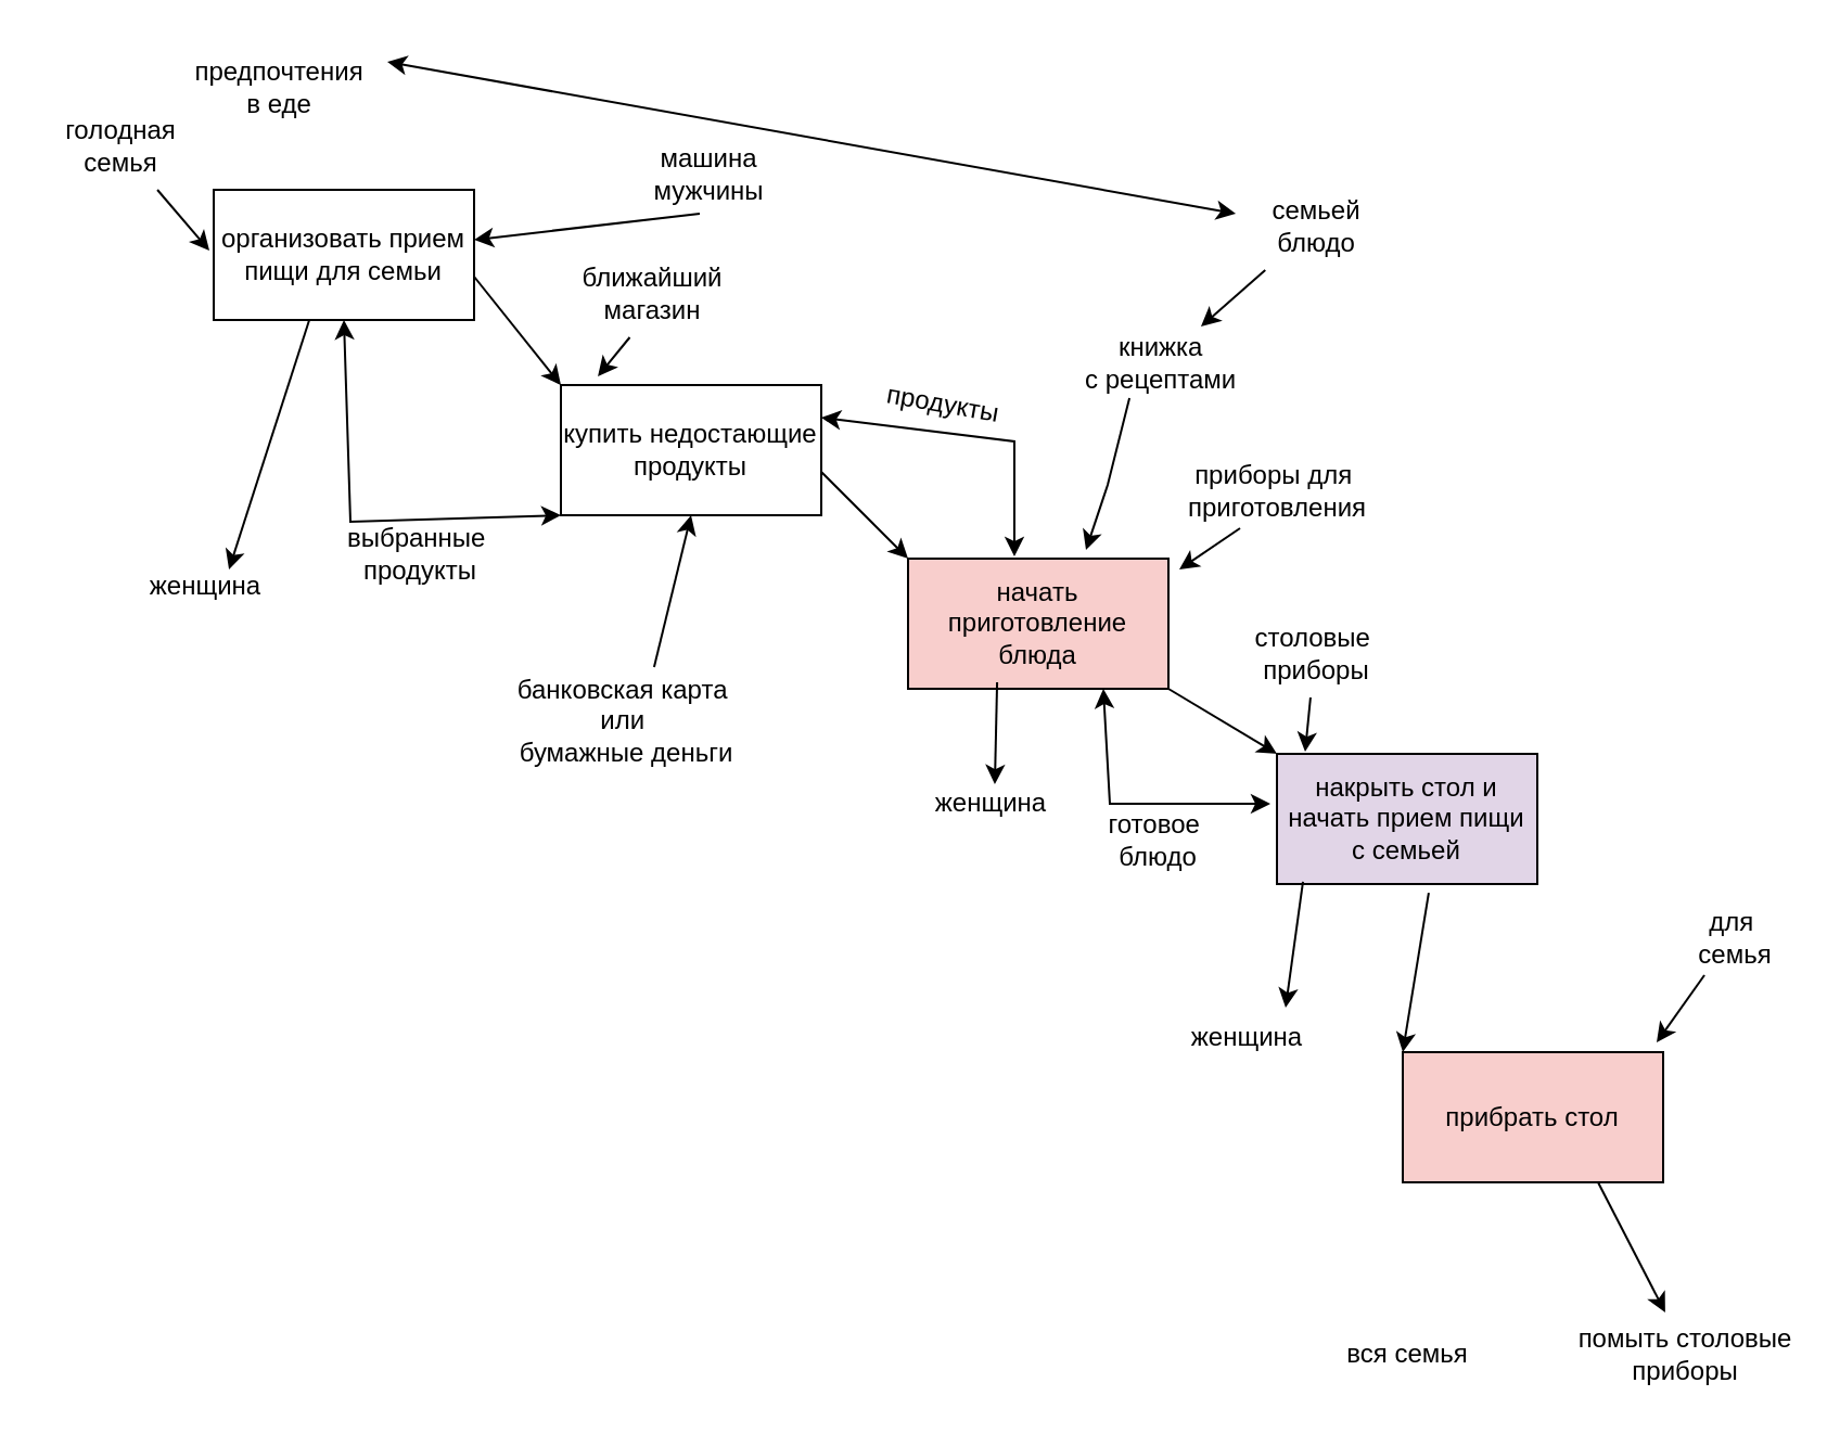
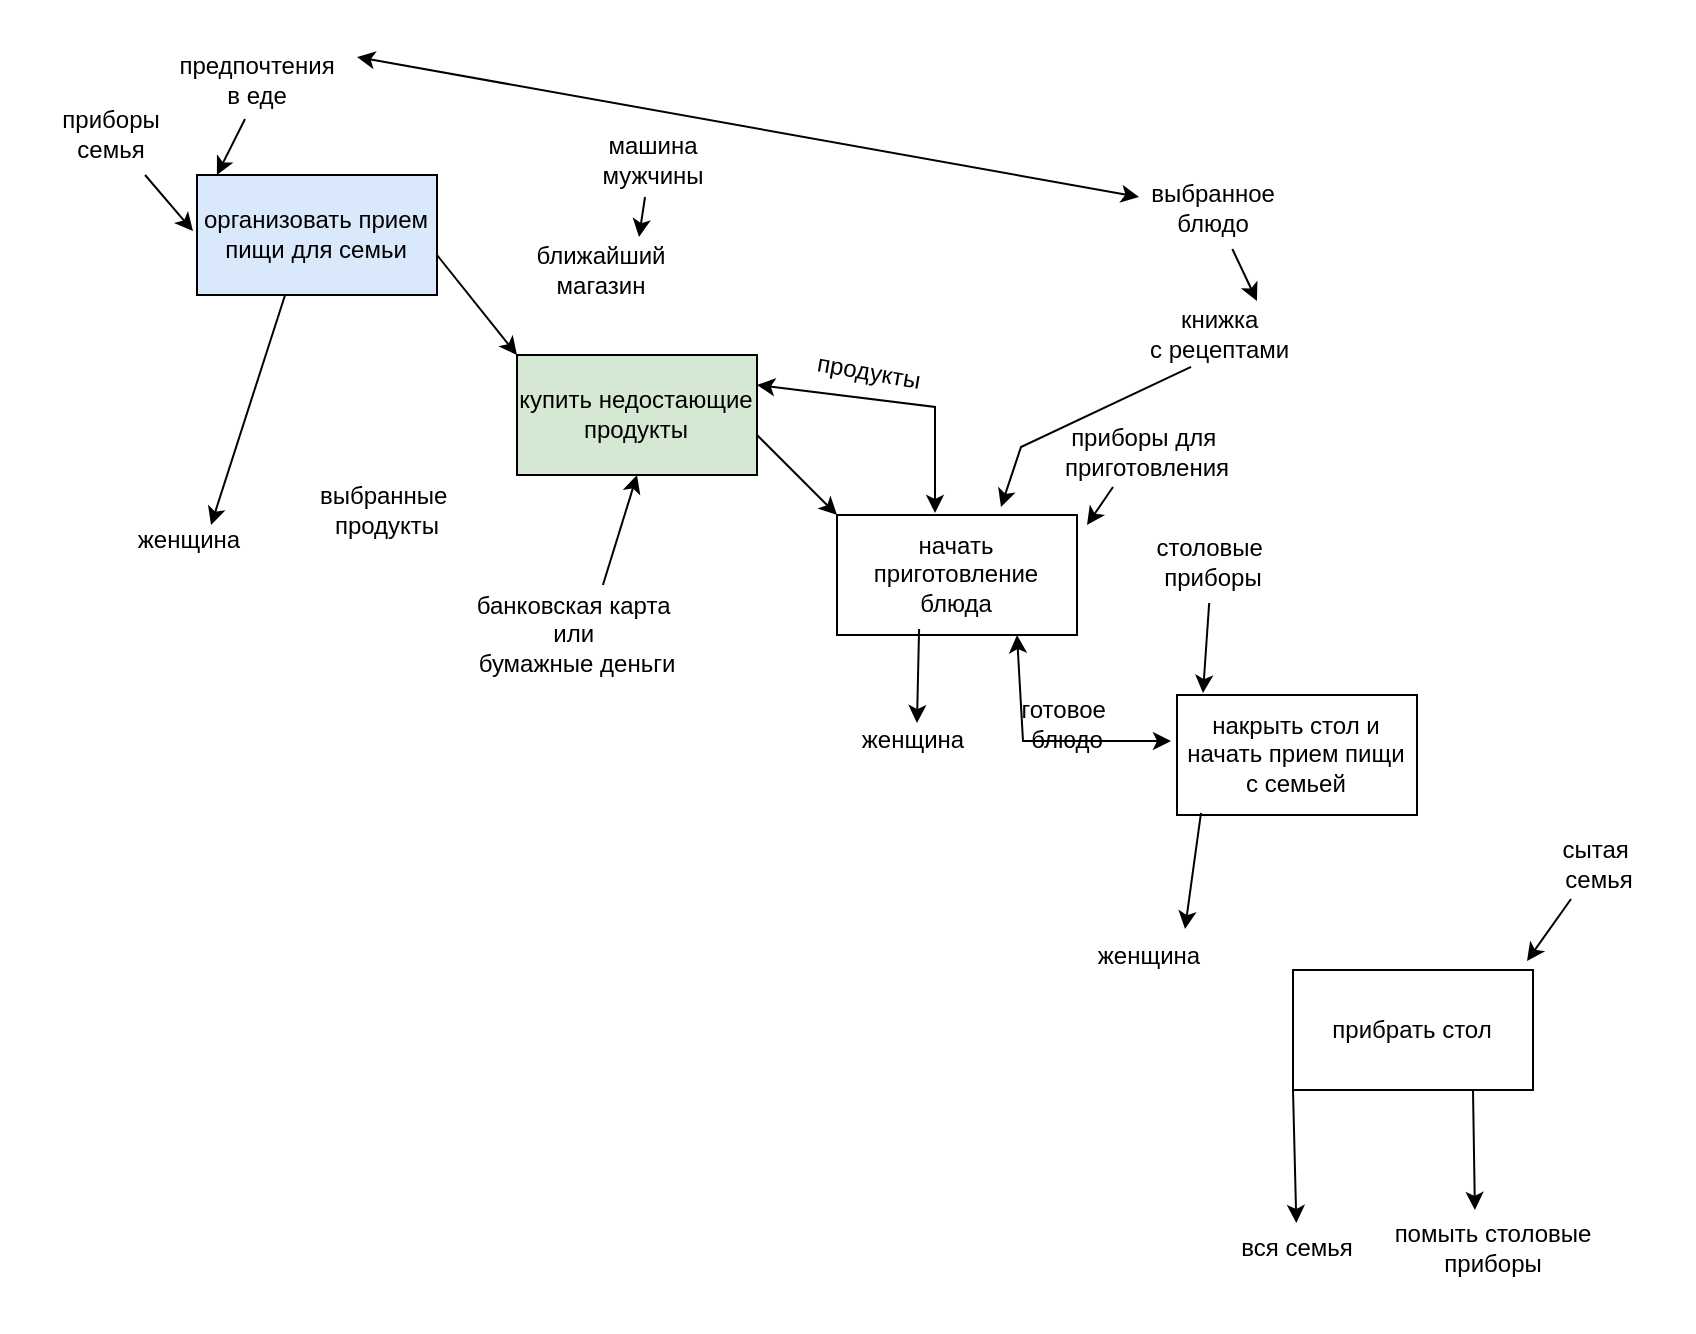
- <mxCell id="44" value="голодная&lt;div&gt;семья&lt;/div&gt;" style="text;html=1;align=center;verticalAlign=middle;resizable=0;points=[];autosize=1;strokeColor=none;fillColor=none;" vertex="1" parent="1"><mxGeometry x="20" y="46" width="69" height="41" as="geometry" /></mxCell>
+ <mxCell id="44" value="приборы&lt;div&gt;семья&lt;/div&gt;" style="text;html=1;align=center;verticalAlign=middle;resizable=0;points=[];autosize=1;strokeColor=none;fillColor=none;" vertex="1" parent="1"><mxGeometry x="20" y="46" width="69" height="41" as="geometry" /></mxCell>
+ <mxCell id="12" value="" style="endArrow=classic;html=1;rounded=0;entryX=0.083;entryY=0;entryDx=0;entryDy=0;entryPerimeter=0;exitX=0.44;exitY=0.975;exitDx=0;exitDy=0;exitPerimeter=0;" edge="1" parent="1" source="11" target="2"><mxGeometry width="50" height="50" relative="1" as="geometry"><mxPoint x="408" y="-13" as="sourcePoint" /><mxPoint x="458" y="-63" as="targetPoint" /></mxGeometry></mxCell>
- <mxCell id="16" value="" style="endArrow=classic;html=1;rounded=0;exitX=0.443;exitY=0.95;exitDx=0;exitDy=0;exitPerimeter=0;" edge="1" parent="1" source="15" target="2"><mxGeometry width="50" height="50" relative="1" as="geometry"><mxPoint x="268" y="107" as="sourcePoint" /><mxPoint x="318" y="57" as="targetPoint" /></mxGeometry></mxCell>
+ <mxCell id="16" value="" style="endArrow=classic;html=1;rounded=0;exitX=0.443;exitY=0.95;exitDx=0;exitDy=0;exitPerimeter=0;entryX=0.711;entryY=0.075;entryDx=0;entryDy=0;entryPerimeter=0;" edge="1" parent="1" source="15" target="13"><mxGeometry width="50" height="50" relative="1" as="geometry"><mxPoint x="268" y="107" as="sourcePoint" /><mxPoint x="318" y="57" as="targetPoint" /></mxGeometry></mxCell>
- <mxCell id="27" value="семьей&lt;br&gt;блюдо" style="text;html=1;align=center;verticalAlign=middle;resizable=0;points=[];autosize=1;strokeColor=none;fillColor=none;" vertex="1" parent="1"><mxGeometry x="566" y="83" width="80" height="41" as="geometry" /></mxCell>
+ <mxCell id="27" value="выбранное&lt;br&gt;блюдо" style="text;html=1;align=center;verticalAlign=middle;resizable=0;points=[];autosize=1;strokeColor=none;fillColor=none;" vertex="1" parent="1"><mxGeometry x="566" y="83" width="80" height="41" as="geometry" /></mxCell>
- <mxCell id="2" value="организовать прием пищи для семьи" style="rounded=0;whiteSpace=wrap;html=1;" vertex="1" parent="1"><mxGeometry x="98" y="87" width="120" height="60" as="geometry" /></mxCell>
+ <mxCell id="2" value="организовать прием пищи для семьи" style="rounded=0;whiteSpace=wrap;html=1;fillColor=#dae8fc;" vertex="1" parent="1"><mxGeometry x="98" y="87" width="120" height="60" as="geometry" /></mxCell>
- <mxCell id="14" value="" style="endArrow=classic;html=1;rounded=0;exitX=0.386;exitY=1;exitDx=0;exitDy=0;exitPerimeter=0;entryX=0.142;entryY=-0.067;entryDx=0;entryDy=0;entryPerimeter=0;" edge="1" parent="1" source="13" target="3"><mxGeometry width="50" height="50" relative="1" as="geometry"><mxPoint x="278" y="167" as="sourcePoint" /><mxPoint x="328" y="157" as="targetPoint" /><Array as="points" /></mxGeometry></mxCell>
- <mxCell id="25" value="книжка&amp;nbsp;&lt;div&gt;с рецептами&amp;nbsp;&lt;/div&gt;" style="text;html=1;align=center;verticalAlign=middle;resizable=0;points=[];autosize=1;strokeColor=none;fillColor=none;" vertex="1" parent="1"><mxGeometry x="490" y="146" width="91" height="41" as="geometry" /></mxCell>
+ <mxCell id="25" value="книжка&amp;nbsp;&lt;div&gt;с рецептами&amp;nbsp;&lt;/div&gt;" style="text;html=1;align=center;verticalAlign=middle;resizable=0;points=[];autosize=1;strokeColor=none;fillColor=none;" vertex="1" parent="1"><mxGeometry x="565" y="146" width="91" height="41" as="geometry" /></mxCell>
- <mxCell id="3" value="купить недостающие продукты" style="rounded=0;whiteSpace=wrap;html=1;" vertex="1" parent="1"><mxGeometry x="258" y="177" width="120" height="60" as="geometry" /></mxCell>
+ <mxCell id="3" value="купить недостающие продукты" style="rounded=0;whiteSpace=wrap;html=1;fillColor=#d5e8d4;" vertex="1" parent="1"><mxGeometry x="258" y="177" width="120" height="60" as="geometry" /></mxCell>
- <mxCell id="30" value="приборы для&amp;nbsp;&lt;div&gt;приготовления&lt;/div&gt;" style="text;html=1;align=center;verticalAlign=middle;resizable=0;points=[];autosize=1;strokeColor=none;fillColor=none;" vertex="1" parent="1"><mxGeometry x="538" y="205" width="100" height="41" as="geometry" /></mxCell>
+ <mxCell id="30" value="приборы для&amp;nbsp;&lt;div&gt;приготовления&lt;/div&gt;" style="text;html=1;align=center;verticalAlign=middle;resizable=0;points=[];autosize=1;strokeColor=none;fillColor=none;" vertex="1" parent="1"><mxGeometry x="523" y="205" width="100" height="41" as="geometry" /></mxCell>
- <mxCell id="18" value="" style="endArrow=classic;startArrow=classic;html=1;rounded=0;exitX=0.5;exitY=1;exitDx=0;exitDy=0;entryX=0;entryY=1;entryDx=0;entryDy=0;" edge="1" parent="1" source="2" target="3"><mxGeometry width="50" height="50" relative="1" as="geometry"><mxPoint x="163" y="257" as="sourcePoint" /><mxPoint x="213" y="207" as="targetPoint" /><Array as="points"><mxPoint x="161" y="240" /></Array></mxGeometry></mxCell>
- <mxCell id="4" value="начать приготовление блюда" style="rounded=0;whiteSpace=wrap;html=1;fillColor=#f8cecc;" vertex="1" parent="1"><mxGeometry x="418" y="257" width="120" height="60" as="geometry" /></mxCell>
+ <mxCell id="4" value="начать приготовление блюда" style="rounded=0;whiteSpace=wrap;html=1;" vertex="1" parent="1"><mxGeometry x="418" y="257" width="120" height="60" as="geometry" /></mxCell>
- <mxCell id="36" value="столовые&amp;nbsp;&lt;div&gt;приборы&lt;/div&gt;" style="text;html=1;align=center;verticalAlign=middle;resizable=0;points=[];autosize=1;strokeColor=none;fillColor=none;" vertex="1" parent="1"><mxGeometry x="568" y="280" width="75" height="41" as="geometry" /></mxCell>
+ <mxCell id="36" value="столовые&amp;nbsp;&lt;div&gt;приборы&lt;/div&gt;" style="text;html=1;align=center;verticalAlign=middle;resizable=0;points=[];autosize=1;strokeColor=none;fillColor=none;" vertex="1" parent="1"><mxGeometry x="568" y="260" width="75" height="41" as="geometry" /></mxCell>
- <mxCell id="9" value="" style="endArrow=classic;html=1;rounded=0;entryX=0;entryY=0;entryDx=0;entryDy=0;exitX=1;exitY=1;exitDx=0;exitDy=0;" edge="1" parent="1" source="4" target="5"><mxGeometry width="50" height="50" relative="1" as="geometry"><mxPoint x="558" y="317" as="sourcePoint" /><mxPoint x="608" y="277" as="targetPoint" /></mxGeometry></mxCell>
- <mxCell id="19" value="банковская карта&amp;nbsp;&lt;div&gt;или&amp;nbsp;&lt;/div&gt;&lt;div&gt;бумажные деньги&lt;/div&gt;" style="text;html=1;align=center;verticalAlign=middle;resizable=0;points=[];autosize=1;strokeColor=none;fillColor=none;" vertex="1" parent="1"><mxGeometry x="228" y="302" width="120" height="60" as="geometry" /></mxCell>
+ <mxCell id="19" value="банковская карта&amp;nbsp;&lt;div&gt;или&amp;nbsp;&lt;/div&gt;&lt;div&gt;бумажные деньги&lt;/div&gt;" style="text;html=1;align=center;verticalAlign=middle;resizable=0;points=[];autosize=1;strokeColor=none;fillColor=none;" vertex="1" parent="1"><mxGeometry x="228" y="287" width="120" height="60" as="geometry" /></mxCell>
- <mxCell id="5" value="накрыть стол и начать прием пищи с семьей" style="rounded=0;whiteSpace=wrap;html=1;fillColor=#e1d5e7;" vertex="1" parent="1"><mxGeometry x="588" y="347" width="120" height="60" as="geometry" /></mxCell>
+ <mxCell id="5" value="накрыть стол и начать прием пищи с семьей" style="rounded=0;whiteSpace=wrap;html=1;" vertex="1" parent="1"><mxGeometry x="588" y="347" width="120" height="60" as="geometry" /></mxCell>
- <mxCell id="38" value="готовое&amp;nbsp;&lt;div&gt;блюдо&lt;/div&gt;" style="text;html=1;align=center;verticalAlign=middle;resizable=0;points=[];autosize=1;strokeColor=none;fillColor=none;" vertex="1" parent="1"><mxGeometry x="501" y="366" width="63" height="41" as="geometry" /></mxCell>
+ <mxCell id="38" value="готовое&amp;nbsp;&lt;div&gt;блюдо&lt;/div&gt;" style="text;html=1;align=center;verticalAlign=middle;resizable=0;points=[];autosize=1;strokeColor=none;fillColor=none;" vertex="1" parent="1"><mxGeometry x="501" y="341" width="63" height="41" as="geometry" /></mxCell>
- <mxCell id="46" value="для&amp;nbsp;&lt;div&gt;семья&lt;/div&gt;" style="text;html=1;align=center;verticalAlign=middle;resizable=0;points=[];autosize=1;strokeColor=none;fillColor=none;" vertex="1" parent="1"><mxGeometry x="771" y="411" width="55" height="41" as="geometry" /></mxCell>
+ <mxCell id="46" value="сытая&amp;nbsp;&lt;div&gt;семья&lt;/div&gt;" style="text;html=1;align=center;verticalAlign=middle;resizable=0;points=[];autosize=1;strokeColor=none;fillColor=none;" vertex="1" parent="1"><mxGeometry x="771" y="411" width="55" height="41" as="geometry" /></mxCell>
- <mxCell id="10" value="" style="endArrow=classic;html=1;rounded=0;entryX=0;entryY=0;entryDx=0;entryDy=0;exitX=0.583;exitY=1.067;exitDx=0;exitDy=0;exitPerimeter=0;" edge="1" parent="1" source="5" target="6"><mxGeometry width="50" height="50" relative="1" as="geometry"><mxPoint x="408" y="387" as="sourcePoint" /><mxPoint x="458" y="337" as="targetPoint" /></mxGeometry></mxCell>
- <mxCell id="6" value="прибрать стол" style="rounded=0;whiteSpace=wrap;html=1;fillColor=#f8cecc;" vertex="1" parent="1"><mxGeometry x="646" y="484.5" width="120" height="60" as="geometry" /></mxCell>
+ <mxCell id="6" value="прибрать стол" style="rounded=0;whiteSpace=wrap;html=1;" vertex="1" parent="1"><mxGeometry x="646" y="484.5" width="120" height="60" as="geometry" /></mxCell>
+ <mxCell id="41" value="" style="endArrow=classic;html=1;rounded=0;exitX=0;exitY=1;exitDx=0;exitDy=0;" edge="1" parent="1" source="6" target="40"><mxGeometry width="50" height="50" relative="1" as="geometry"><mxPoint x="667" y="609" as="sourcePoint" /><mxPoint x="717" y="559" as="targetPoint" /></mxGeometry></mxCell>
- <mxCell id="42" value="помыть столовые&lt;div&gt;приборы&lt;/div&gt;" style="text;html=1;align=center;verticalAlign=middle;resizable=0;points=[];autosize=1;strokeColor=none;fillColor=none;" vertex="1" parent="1"><mxGeometry x="718" y="603.5" width="116" height="41" as="geometry" /></mxCell>
+ <mxCell id="42" value="помыть столовые&lt;div&gt;приборы&lt;/div&gt;" style="text;html=1;align=center;verticalAlign=middle;resizable=0;points=[];autosize=1;strokeColor=none;fillColor=none;" vertex="1" parent="1"><mxGeometry x="688" y="603.5" width="116" height="41" as="geometry" /></mxCell>
